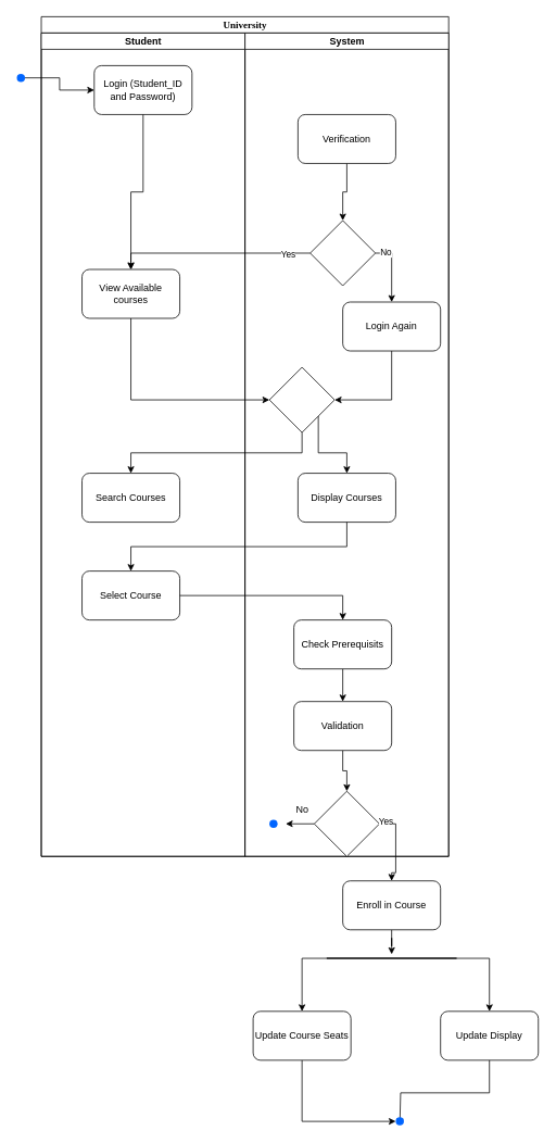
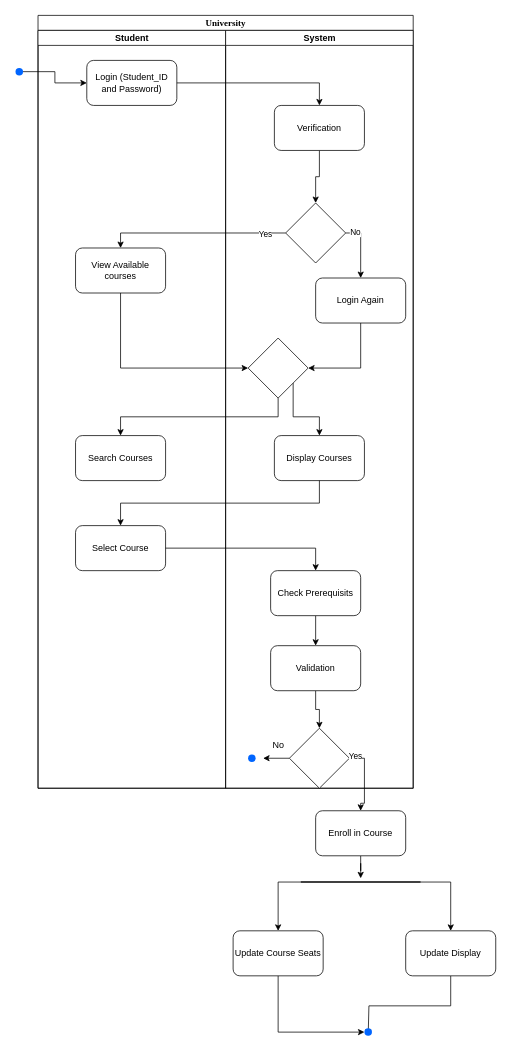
- <mxCell id="26" style="edgeStyle=orthogonalEdgeStyle;rounded=0;orthogonalLoop=1;jettySize=auto;html=1;" edge="1" parent="2" source="4" target="5"><mxGeometry relative="1" as="geometry" /></mxCell>
+ <mxCell id="26" style="edgeStyle=orthogonalEdgeStyle;rounded=0;orthogonalLoop=1;jettySize=auto;html=1;entryX=0.5;entryY=0;entryDx=0;entryDy=0;" edge="1" parent="2" source="4" target="10"><mxGeometry relative="1" as="geometry" /></mxCell>
